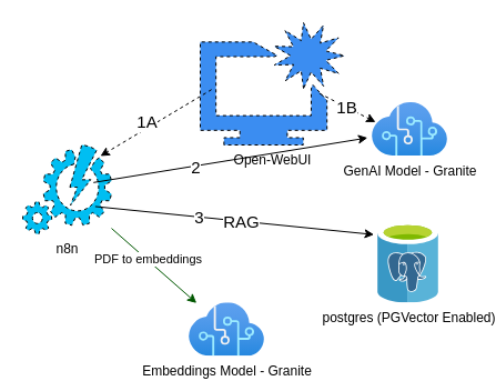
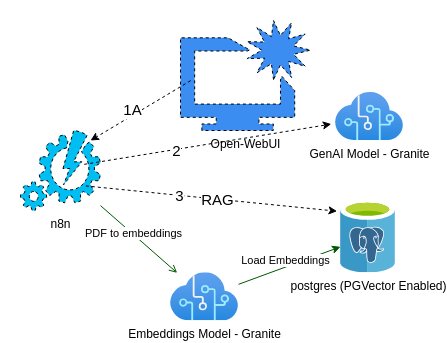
- <mxCell id="16" style="edgeStyle=none;html=1;entryX=0.044;entryY=0.363;entryDx=0;entryDy=0;entryPerimeter=0;exitX=0.826;exitY=0.578;exitDx=0;exitDy=0;exitPerimeter=0;fontColor=light-dark(#000000,#FFFFFF);labelBackgroundColor=light-dark(#FFFFFF,#000000);labelBorderColor=none;strokeColor=light-dark(#000000,#66FFFF);dashed=1;" parent="1" source="10" target="3" edge="1"><mxGeometry relative="1" as="geometry"><mxPoint x="280" y="39.904" as="sourcePoint" /><mxPoint x="430" y="67.525" as="targetPoint" /></mxGeometry></mxCell>
- <mxCell id="17" value="&lt;font style=&quot;font-size: 15px;&quot;&gt;1B&lt;/font&gt;" style="edgeLabel;html=1;align=center;verticalAlign=middle;resizable=0;points=[];" vertex="1" connectable="0" parent="16"><mxGeometry x="-0.042" relative="1" as="geometry"><mxPoint as="offset" /></mxGeometry></mxCell>
- <mxCell id="11" style="edgeStyle=none;html=1;exitX=0.797;exitY=0.423;exitDx=0;exitDy=0;exitPerimeter=0;entryX=-0.062;entryY=0.658;entryDx=0;entryDy=0;entryPerimeter=0;fontColor=light-dark(#000000,#FFFFFF);labelBackgroundColor=light-dark(#FFFFFF,#000000);labelBorderColor=none;strokeColor=light-dark(#000000,#66FFFF);dashed=0;" parent="1" source="9" target="3" edge="1"><mxGeometry relative="1" as="geometry"><mxPoint x="110" y="163.383" as="sourcePoint" /><mxPoint x="400" y="110" as="targetPoint" /></mxGeometry></mxCell>
+ <mxCell id="11" style="edgeStyle=none;html=1;exitX=0.797;exitY=0.423;exitDx=0;exitDy=0;exitPerimeter=0;entryX=-0.062;entryY=0.658;entryDx=0;entryDy=0;entryPerimeter=0;fontColor=light-dark(#000000,#FFFFFF);labelBackgroundColor=light-dark(#FFFFFF,#000000);labelBorderColor=none;strokeColor=light-dark(#000000,#66FFFF);dashed=1;" parent="1" source="9" target="3" edge="1"><mxGeometry relative="1" as="geometry"><mxPoint x="110" y="163.383" as="sourcePoint" /><mxPoint x="400" y="110" as="targetPoint" /></mxGeometry></mxCell>
- <mxCell id="18" style="edgeStyle=none;html=1;entryX=-0.063;entryY=0.148;entryDx=0;entryDy=0;entryPerimeter=0;exitX=0.817;exitY=0.693;exitDx=0;exitDy=0;exitPerimeter=0;fontColor=light-dark(#000000,#FFFFFF);labelBackgroundColor=light-dark(#FFFFFF,#000000);labelBorderColor=none;strokeColor=light-dark(#000000,#66FFFF);dashed=0;" parent="1" source="9" target="2" edge="1"><mxGeometry relative="1" as="geometry"><mxPoint x="108.992" y="210" as="sourcePoint" /><mxPoint x="251.207" y="330" as="targetPoint" /></mxGeometry></mxCell>
+ <mxCell id="18" style="edgeStyle=none;html=1;entryX=-0.063;entryY=0.148;entryDx=0;entryDy=0;entryPerimeter=0;exitX=0.817;exitY=0.693;exitDx=0;exitDy=0;exitPerimeter=0;fontColor=light-dark(#000000,#FFFFFF);labelBackgroundColor=light-dark(#FFFFFF,#000000);labelBorderColor=none;strokeColor=light-dark(#000000,#66FFFF);dashed=1;" parent="1" source="9" target="2" edge="1"><mxGeometry relative="1" as="geometry"><mxPoint x="108.992" y="210" as="sourcePoint" /><mxPoint x="251.207" y="330" as="targetPoint" /></mxGeometry></mxCell>
- <mxCell id="7" style="edgeStyle=none;html=1;fillColor=#008a00;strokeColor=#005700;" parent="1" source="9" target="6" edge="1"><mxGeometry relative="1" as="geometry" /></mxCell>
+ <mxCell id="7" style="edgeStyle=none;html=1;fillColor=#008a00;strokeColor=#005700;endArrow=open;" parent="1" source="9" target="6" edge="1"><mxGeometry relative="1" as="geometry" /></mxCell>
+ <mxCell id="4" style="edgeStyle=none;html=1;fillColor=#008a00;strokeColor=#005700;" parent="1" source="6" target="2" edge="1"><mxGeometry relative="1" as="geometry" /></mxCell>
+ <mxCell id="5" value="Load Embeddings" style="edgeLabel;html=1;align=center;verticalAlign=middle;resizable=0;points=[];" parent="4" vertex="1" connectable="0"><mxGeometry x="-0.072" y="1" relative="1" as="geometry"><mxPoint y="-6" as="offset" /></mxGeometry></mxCell>
